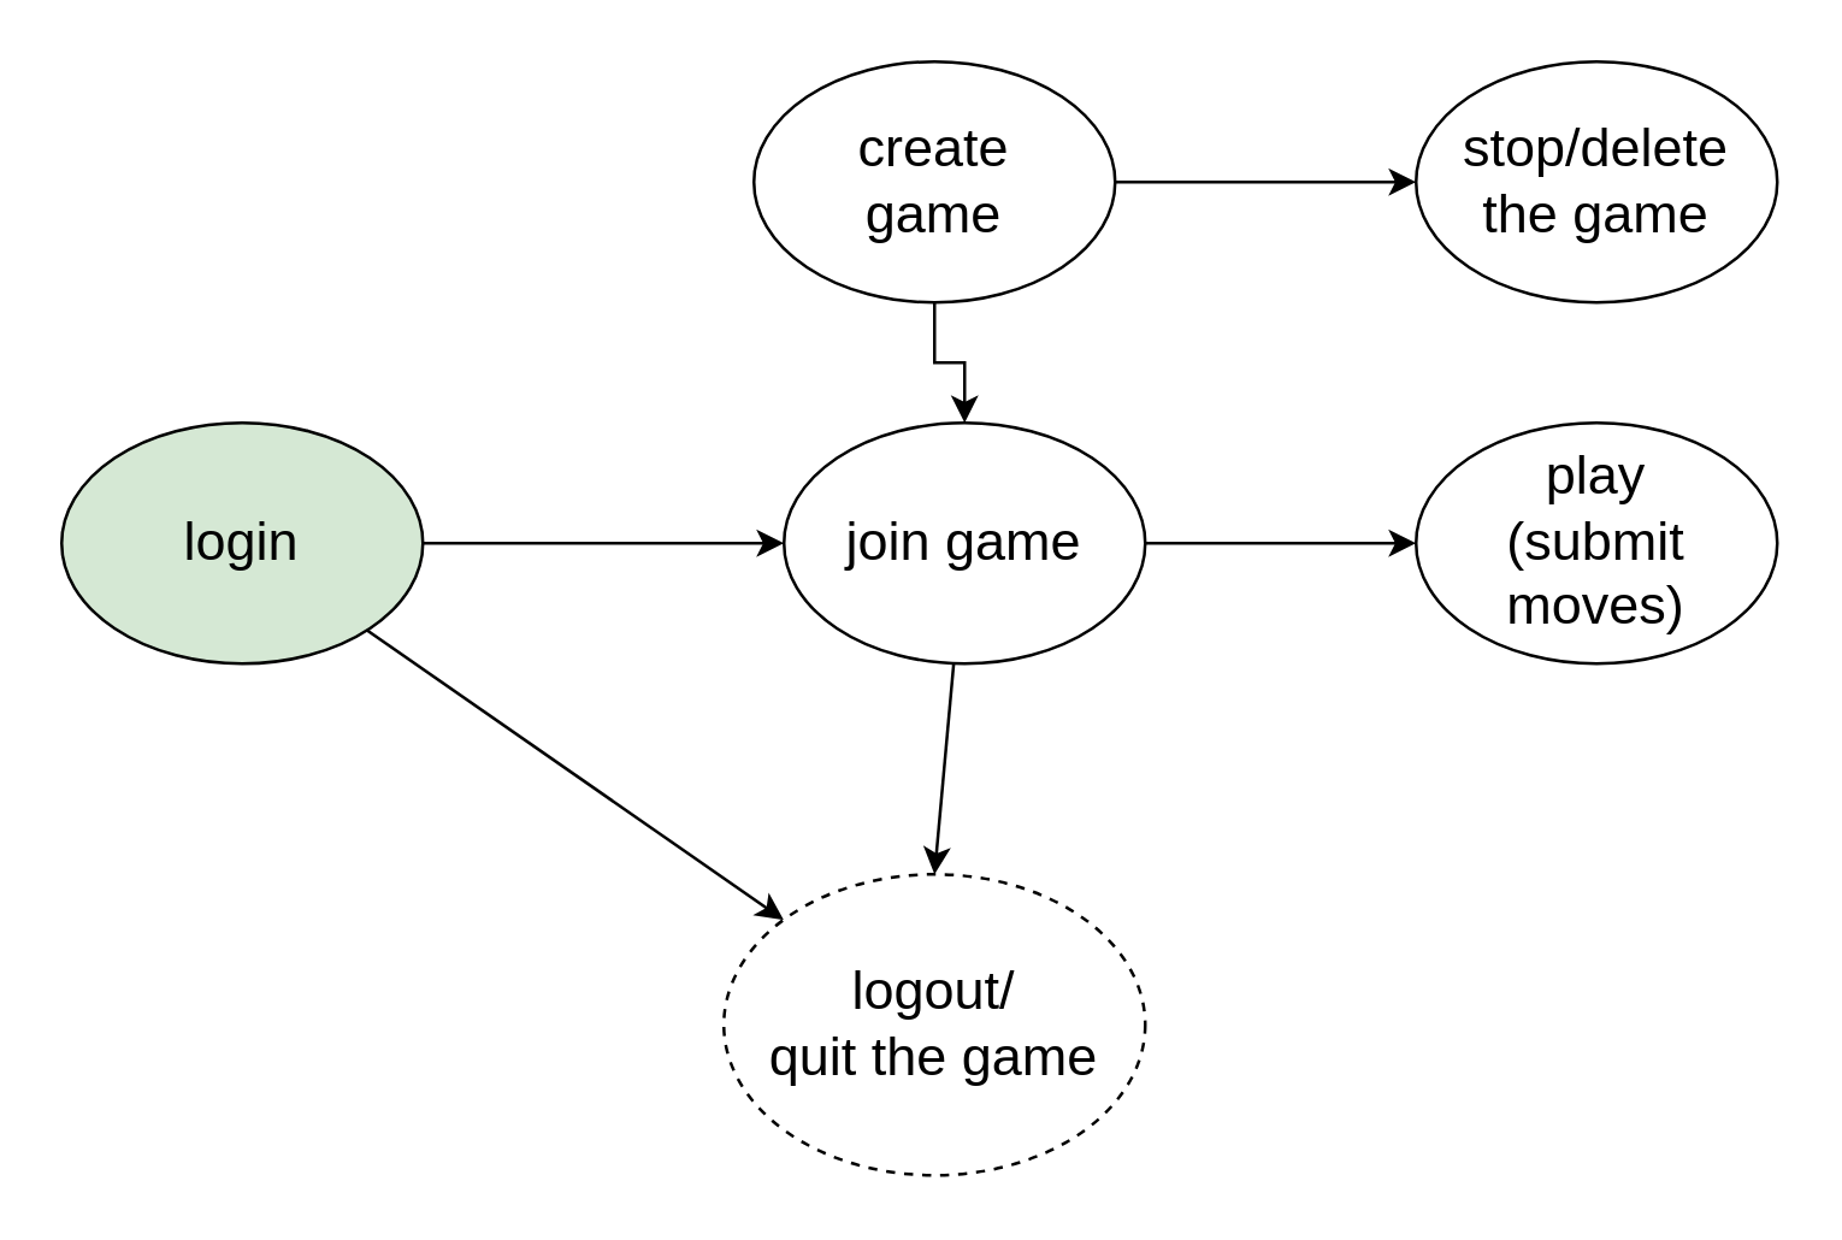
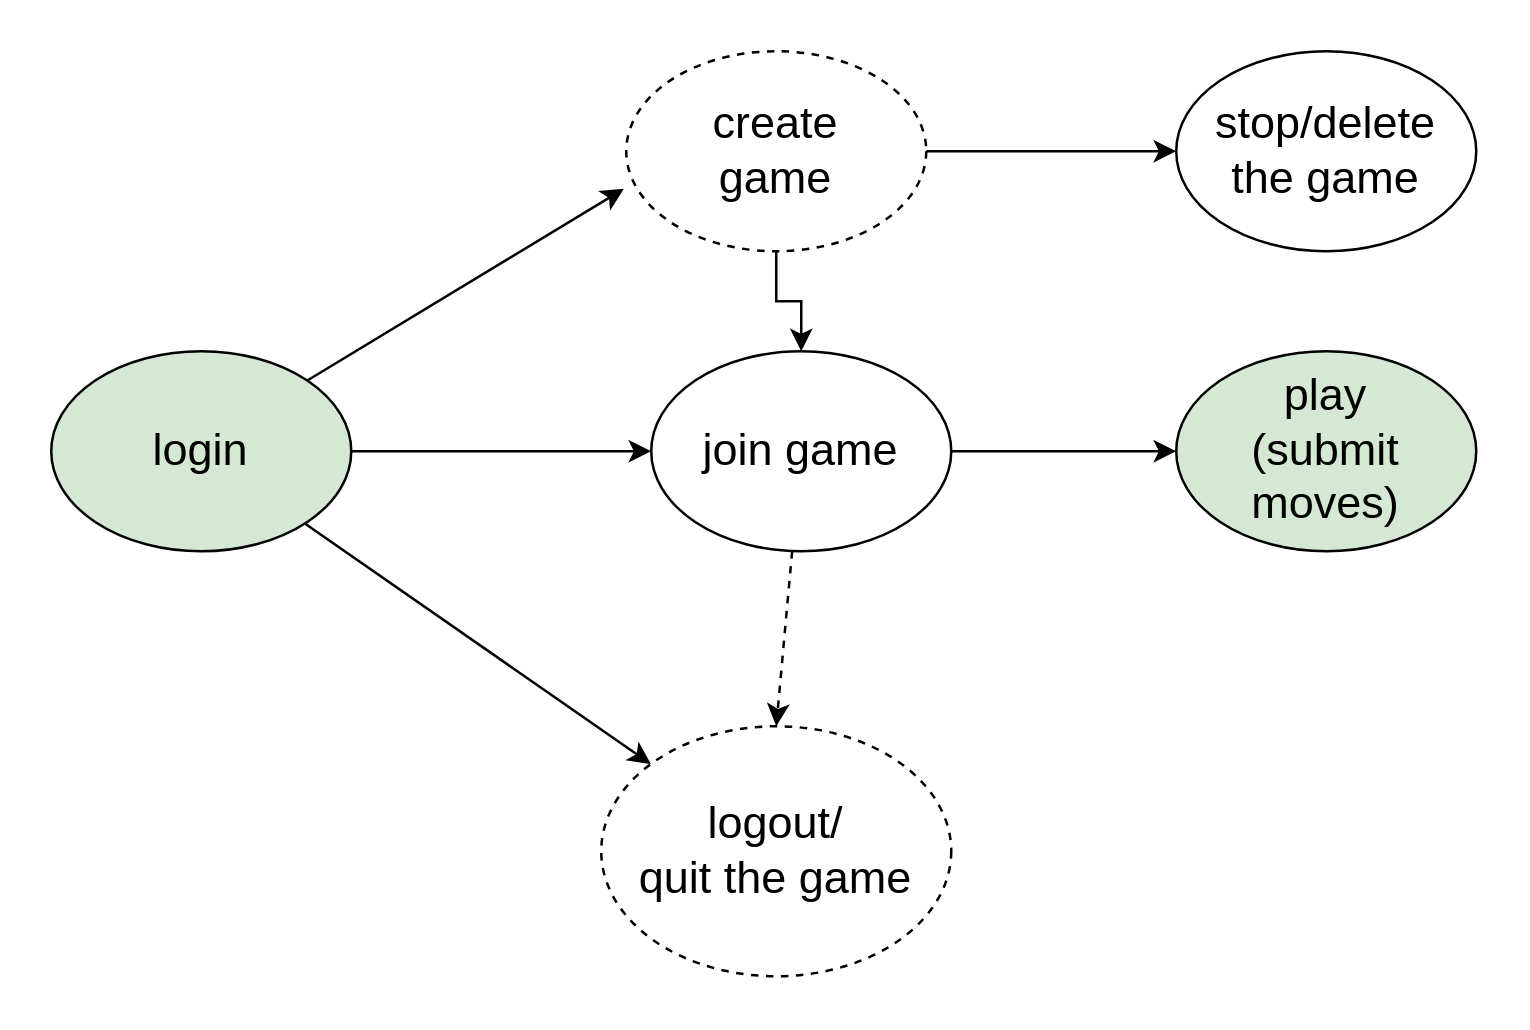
- <mxCell id="8" value="&lt;font style=&quot;font-size: 18px;&quot;&gt;create&lt;br&gt;game&lt;br&gt;&lt;/font&gt;" style="ellipse;whiteSpace=wrap;html=1;" vertex="1" parent="1"><mxGeometry x="250" y="20" width="120" height="80" as="geometry" /></mxCell>
+ <mxCell id="8" value="&lt;font style=&quot;font-size: 18px;&quot;&gt;create&lt;br&gt;game&lt;br&gt;&lt;/font&gt;" style="ellipse;whiteSpace=wrap;html=1;dashed=1;" vertex="1" parent="1"><mxGeometry x="250" y="20" width="120" height="80" as="geometry" /></mxCell>
+ <mxCell id="3" style="rounded=0;orthogonalLoop=1;jettySize=auto;html=1;exitX=1;exitY=0;exitDx=0;exitDy=0;entryX=-0.008;entryY=0.688;entryDx=0;entryDy=0;entryPerimeter=0;" edge="1" parent="1" source="5" target="8"><mxGeometry relative="1" as="geometry" /></mxCell>
- <mxCell id="13" value="&lt;font style=&quot;font-size: 18px;&quot;&gt;play&lt;br&gt;(submit moves)&lt;br&gt;&lt;/font&gt;" style="ellipse;whiteSpace=wrap;html=1;" vertex="1" parent="1"><mxGeometry x="470" y="140" width="120" height="80" as="geometry" /></mxCell>
+ <mxCell id="13" value="&lt;font style=&quot;font-size: 18px;&quot;&gt;play&lt;br&gt;(submit moves)&lt;br&gt;&lt;/font&gt;" style="ellipse;whiteSpace=wrap;html=1;fillColor=#d5e8d4;" vertex="1" parent="1"><mxGeometry x="470" y="140" width="120" height="80" as="geometry" /></mxCell>
- <mxCell id="10" style="rounded=0;orthogonalLoop=1;jettySize=auto;html=1;entryX=0.5;entryY=0;entryDx=0;entryDy=0;" edge="1" parent="1" source="11" target="14"><mxGeometry relative="1" as="geometry" /></mxCell>
+ <mxCell id="10" style="rounded=0;orthogonalLoop=1;jettySize=auto;html=1;entryX=0.5;entryY=0;entryDx=0;entryDy=0;dashed=1;" edge="1" parent="1" source="11" target="14"><mxGeometry relative="1" as="geometry" /></mxCell>
